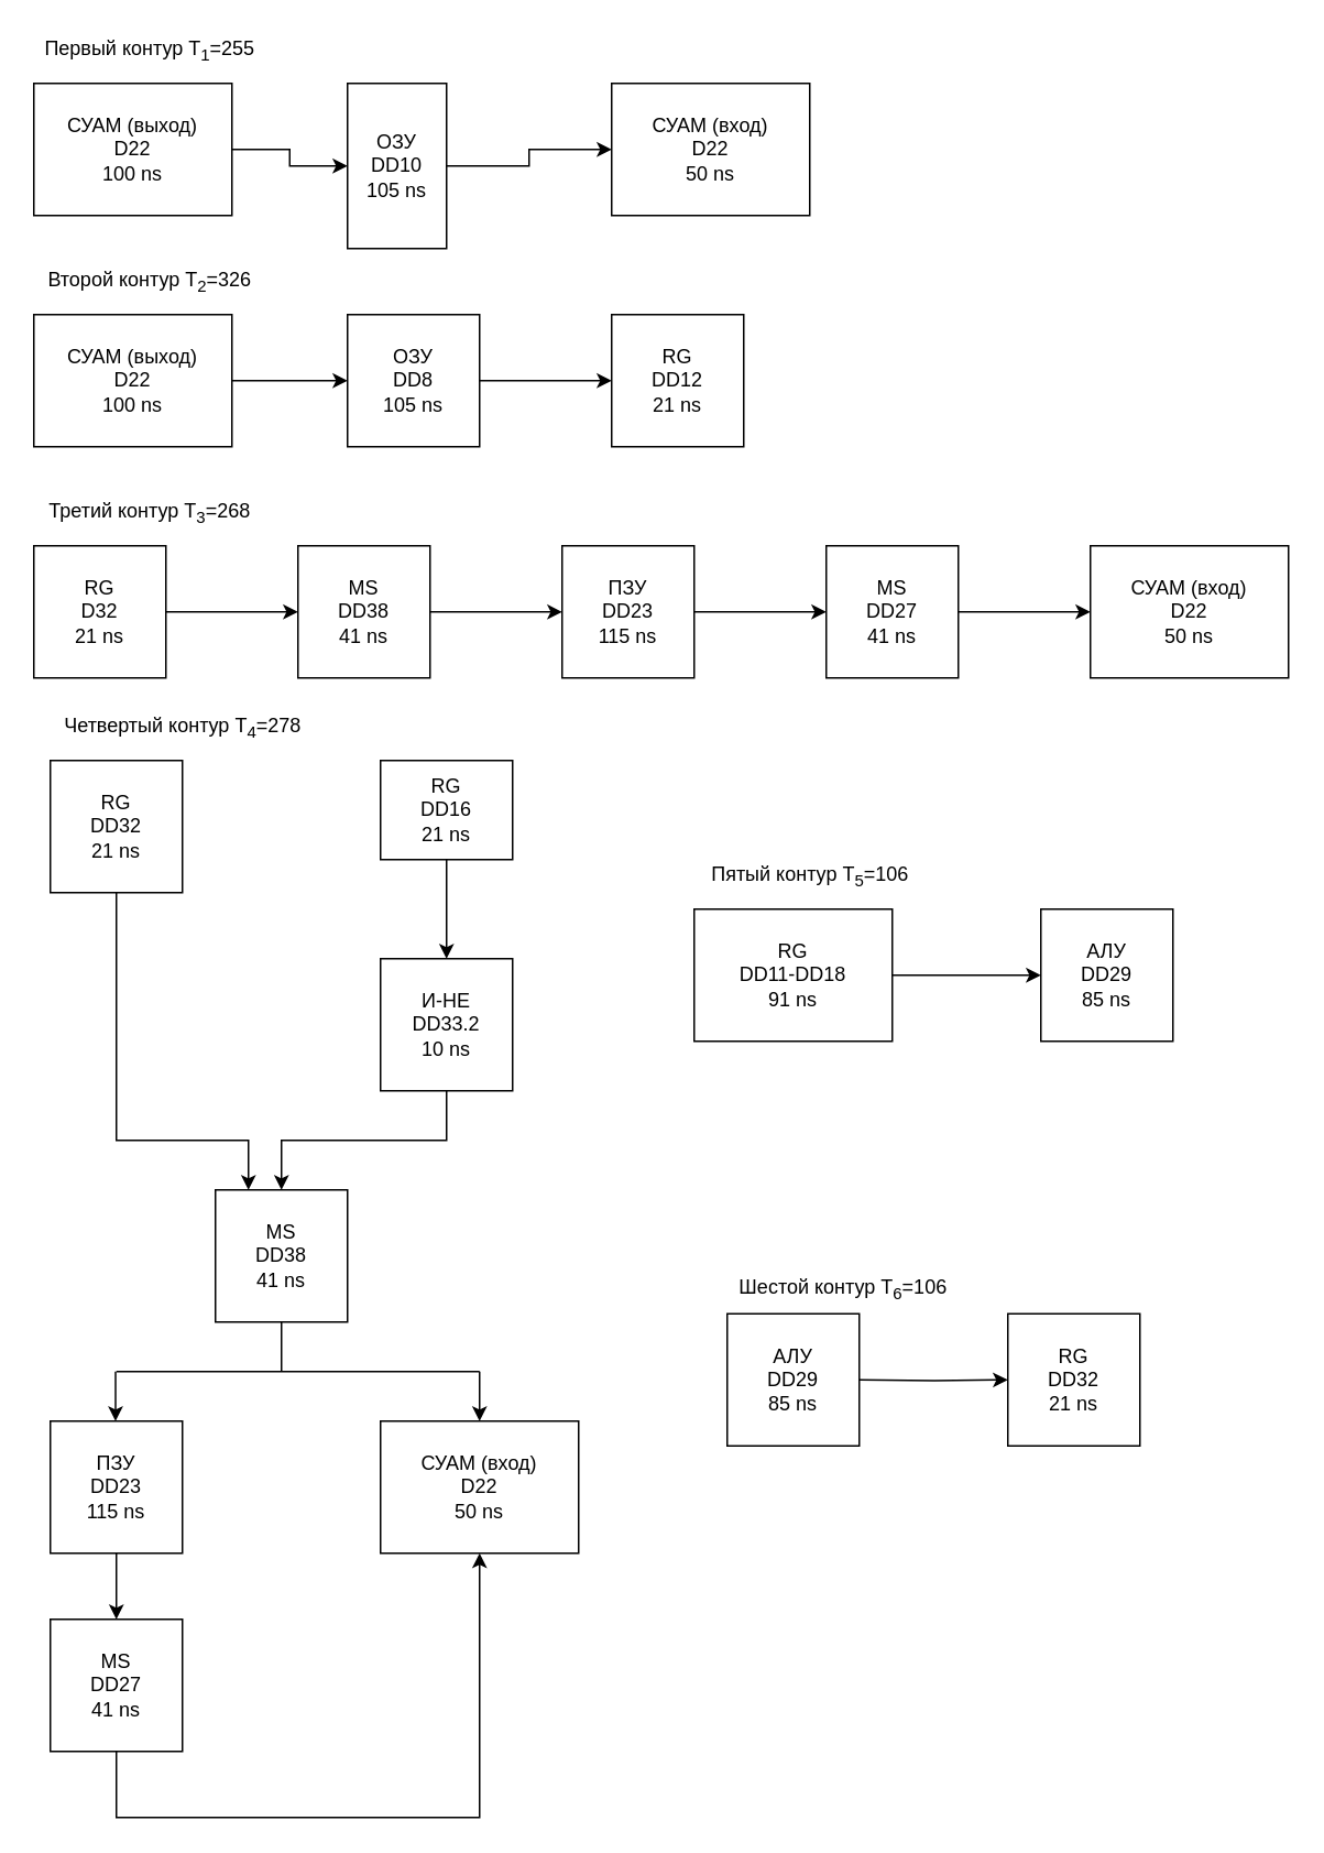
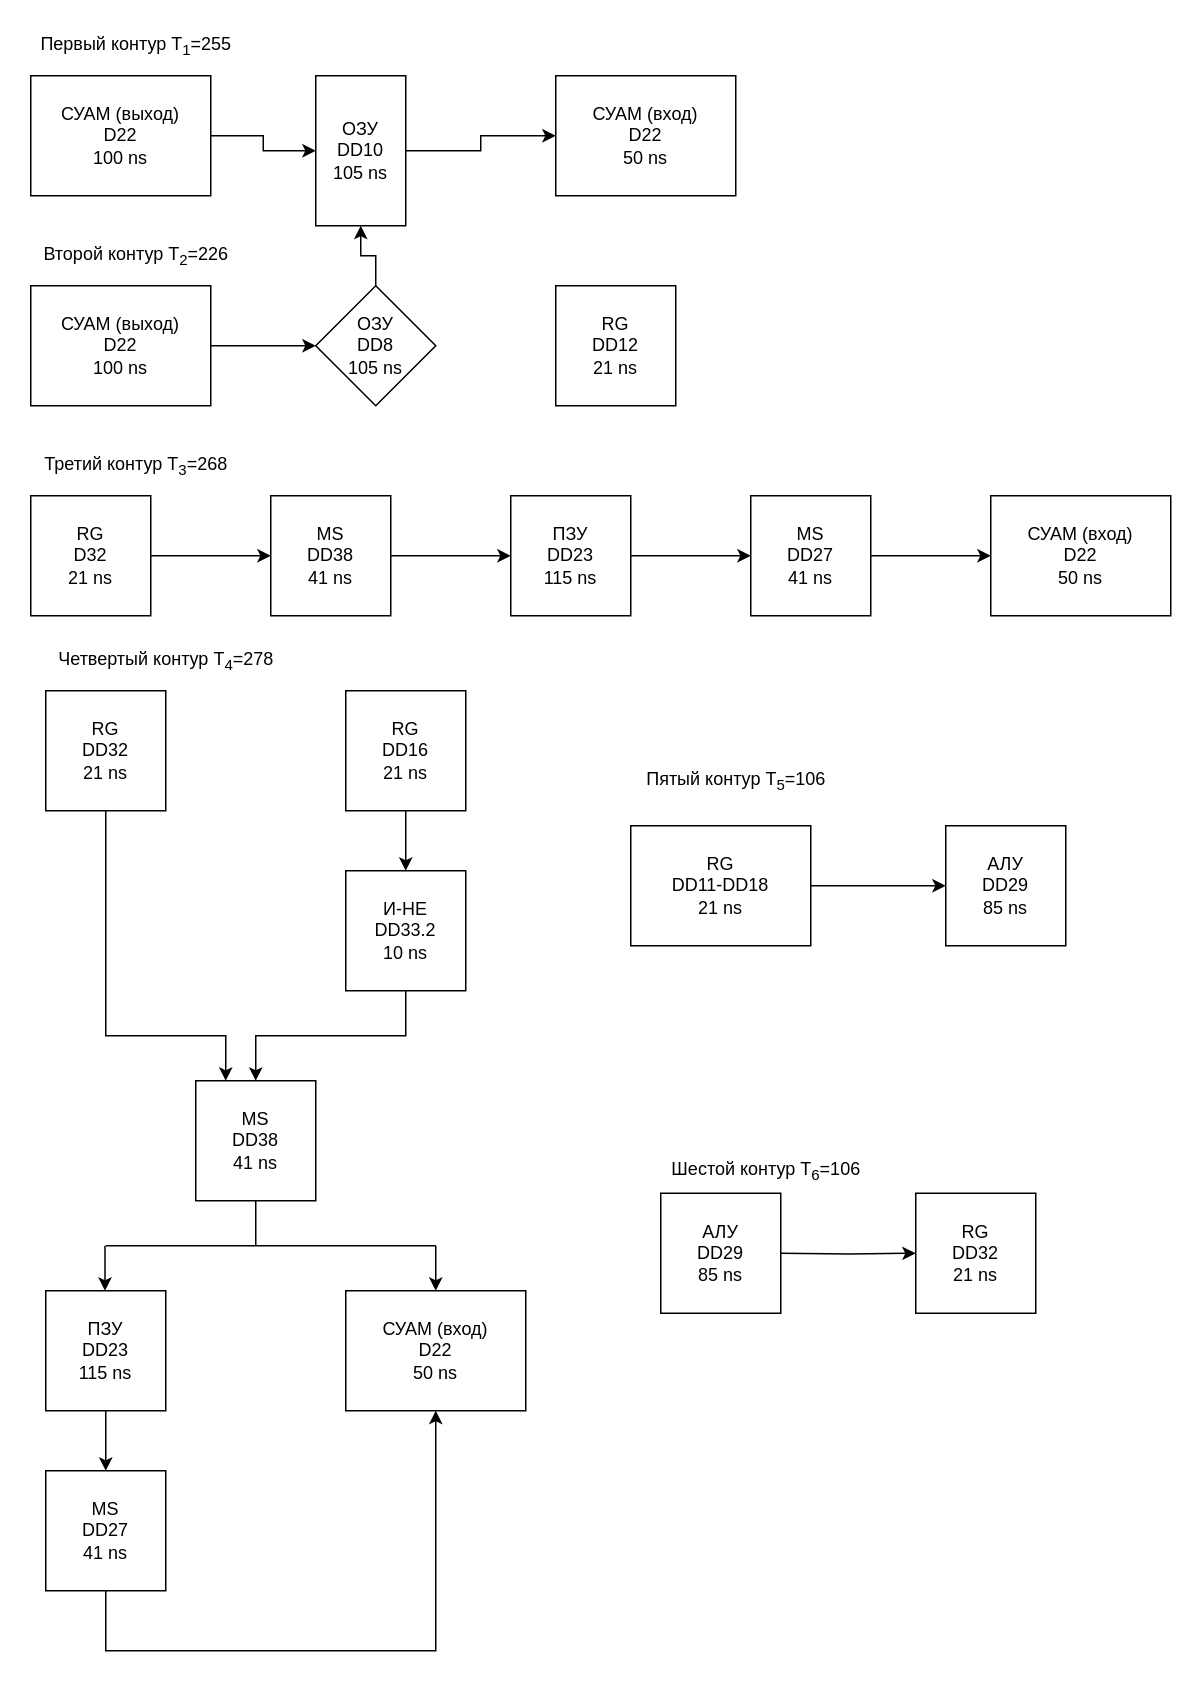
- <mxCell id="44" value="Второй контур T&lt;sub&gt;2&lt;/sub&gt;=326" style="text;html=1;align=center;verticalAlign=middle;resizable=0;points=[];autosize=1;strokeColor=none;fillColor=none;" vertex="1" parent="1"><mxGeometry x="20" y="160" width="140" height="20" as="geometry" /></mxCell>
+ <mxCell id="44" value="Второй контур T&lt;sub&gt;2&lt;/sub&gt;=226" style="text;html=1;align=center;verticalAlign=middle;resizable=0;points=[];autosize=1;strokeColor=none;fillColor=none;" vertex="1" parent="1"><mxGeometry x="20" y="160" width="140" height="20" as="geometry" /></mxCell>
- <mxCell id="5" value="&lt;div&gt;ОЗУ&lt;/div&gt;&lt;div&gt;DD8&lt;/div&gt;&lt;div&gt;105 ns&lt;br&gt;&lt;/div&gt;" style="whiteSpace=wrap;html=1;aspect=fixed;" vertex="1" parent="1"><mxGeometry x="210" y="190" width="80" height="80" as="geometry" /></mxCell>
+ <mxCell id="5" value="&lt;div&gt;ОЗУ&lt;/div&gt;&lt;div&gt;DD8&lt;/div&gt;&lt;div&gt;105 ns&lt;br&gt;&lt;/div&gt;" style="rhombus;whiteSpace=wrap;html=1;aspect=fixed;" vertex="1" parent="1"><mxGeometry x="210" y="190" width="80" height="80" as="geometry" /></mxCell>
- <mxCell id="4" value="" style="edgeStyle=orthogonalEdgeStyle;rounded=0;orthogonalLoop=1;jettySize=auto;html=1;" edge="1" parent="1" source="5" target="6"><mxGeometry relative="1" as="geometry" /></mxCell>
+ <mxCell id="4" value="" style="edgeStyle=orthogonalEdgeStyle;rounded=0;orthogonalLoop=1;jettySize=auto;html=1;" edge="1" parent="1" source="5" target="3"><mxGeometry relative="1" as="geometry" /></mxCell>
- <mxCell id="23" value="&lt;div&gt;RG&lt;br&gt;&lt;/div&gt;&lt;div&gt;DD16&lt;/div&gt;&lt;div&gt;21 ns&lt;br&gt;&lt;/div&gt;" style="whiteSpace=wrap;html=1;aspect=fixed;" vertex="1" parent="1"><mxGeometry x="230" y="460" width="80" height="60" as="geometry" /></mxCell>
+ <mxCell id="23" value="&lt;div&gt;RG&lt;br&gt;&lt;/div&gt;&lt;div&gt;DD16&lt;/div&gt;&lt;div&gt;21 ns&lt;br&gt;&lt;/div&gt;" style="whiteSpace=wrap;html=1;aspect=fixed;" vertex="1" parent="1"><mxGeometry x="230" y="460" width="80" height="80" as="geometry" /></mxCell>
- <mxCell id="47" value="Пятый контур T&lt;sub&gt;5&lt;/sub&gt;=106" style="text;html=1;align=center;verticalAlign=middle;resizable=0;points=[];autosize=1;strokeColor=none;fillColor=none;" vertex="1" parent="1"><mxGeometry x="420" y="520" width="140" height="20" as="geometry" /></mxCell>
+ <mxCell id="47" value="Пятый контур T&lt;sub&gt;5&lt;/sub&gt;=106" style="text;html=1;align=center;verticalAlign=middle;resizable=0;points=[];autosize=1;strokeColor=none;fillColor=none;" vertex="1" parent="1"><mxGeometry x="420" y="510" width="140" height="20" as="geometry" /></mxCell>
- <mxCell id="39" value="&lt;div&gt;RG&lt;br&gt;&lt;/div&gt;&lt;div&gt;DD11-DD18&lt;/div&gt;&lt;div&gt;91 ns&lt;br&gt;&lt;/div&gt;" style="rounded=0;whiteSpace=wrap;html=1;" vertex="1" parent="1"><mxGeometry x="420" y="550" width="120" height="80" as="geometry" /></mxCell>
+ <mxCell id="39" value="&lt;div&gt;RG&lt;br&gt;&lt;/div&gt;&lt;div&gt;DD11-DD18&lt;/div&gt;&lt;div&gt;21 ns&lt;br&gt;&lt;/div&gt;" style="rounded=0;whiteSpace=wrap;html=1;" vertex="1" parent="1"><mxGeometry x="420" y="550" width="120" height="80" as="geometry" /></mxCell>
